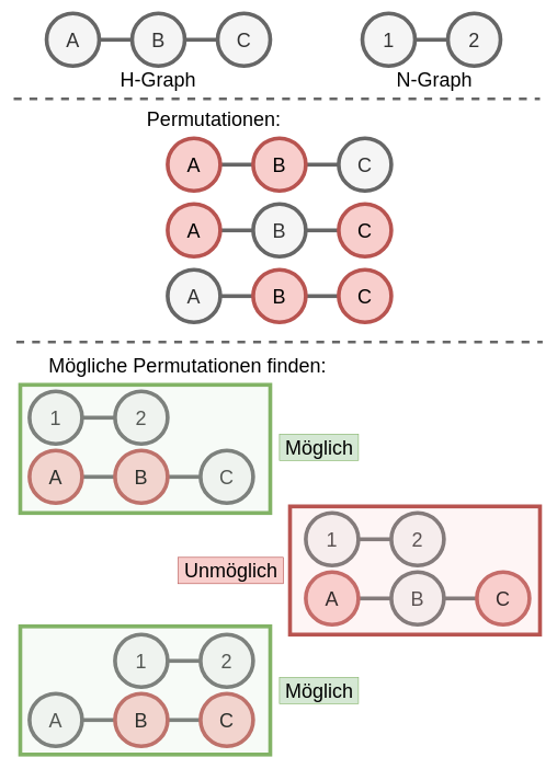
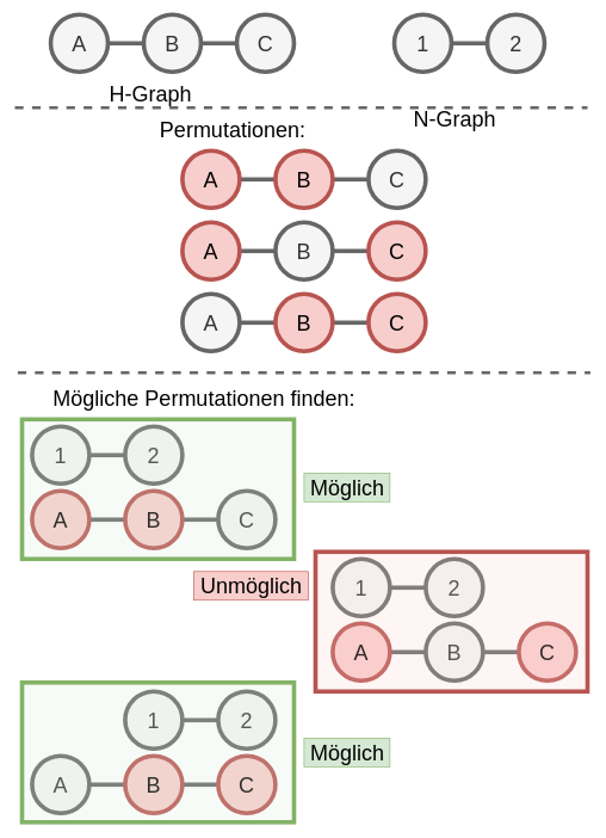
- <mxCell id="10" value="H-Graph" style="text;html=1;align=center;verticalAlign=middle;resizable=0;points=[];autosize=1;strokeColor=none;fillColor=none;fontSize=30;" vertex="1" parent="1"><mxGeometry x="174" y="100" width="130" height="40" as="geometry" /></mxCell>
+ <mxCell id="10" value="H-Graph" style="text;html=1;align=center;verticalAlign=middle;resizable=0;points=[];autosize=1;strokeColor=none;fillColor=none;fontSize=30;" vertex="1" parent="1"><mxGeometry x="144" y="110" width="130" height="40" as="geometry" /></mxCell>
- <mxCell id="11" value="N-Graph" style="text;html=1;align=center;verticalAlign=middle;resizable=0;points=[];autosize=1;strokeColor=none;fillColor=none;fontSize=30;" vertex="1" parent="1"><mxGeometry x="594" y="100" width="130" height="40" as="geometry" /></mxCell>
+ <mxCell id="11" value="N-Graph" style="text;html=1;align=center;verticalAlign=middle;resizable=0;points=[];autosize=1;strokeColor=none;fillColor=none;fontSize=30;" vertex="1" parent="1"><mxGeometry x="569" y="145" width="130" height="40" as="geometry" /></mxCell>
- <mxCell id="55" value="Unmöglich" style="text;html=1;align=center;verticalAlign=middle;resizable=0;points=[];autosize=1;strokeColor=#b85450;fillColor=#f8cecc;fontSize=30;" vertex="1" parent="1"><mxGeometry x="270" y="847.5" width="160" height="40" as="geometry" /></mxCell>
+ <mxCell id="55" value="Unmöglich" style="text;html=1;align=center;verticalAlign=middle;resizable=0;points=[];autosize=1;strokeColor=#b85450;fillColor=#f8cecc;fontSize=30;" vertex="1" parent="1"><mxGeometry x="270" y="797.5" width="160" height="40" as="geometry" /></mxCell>
